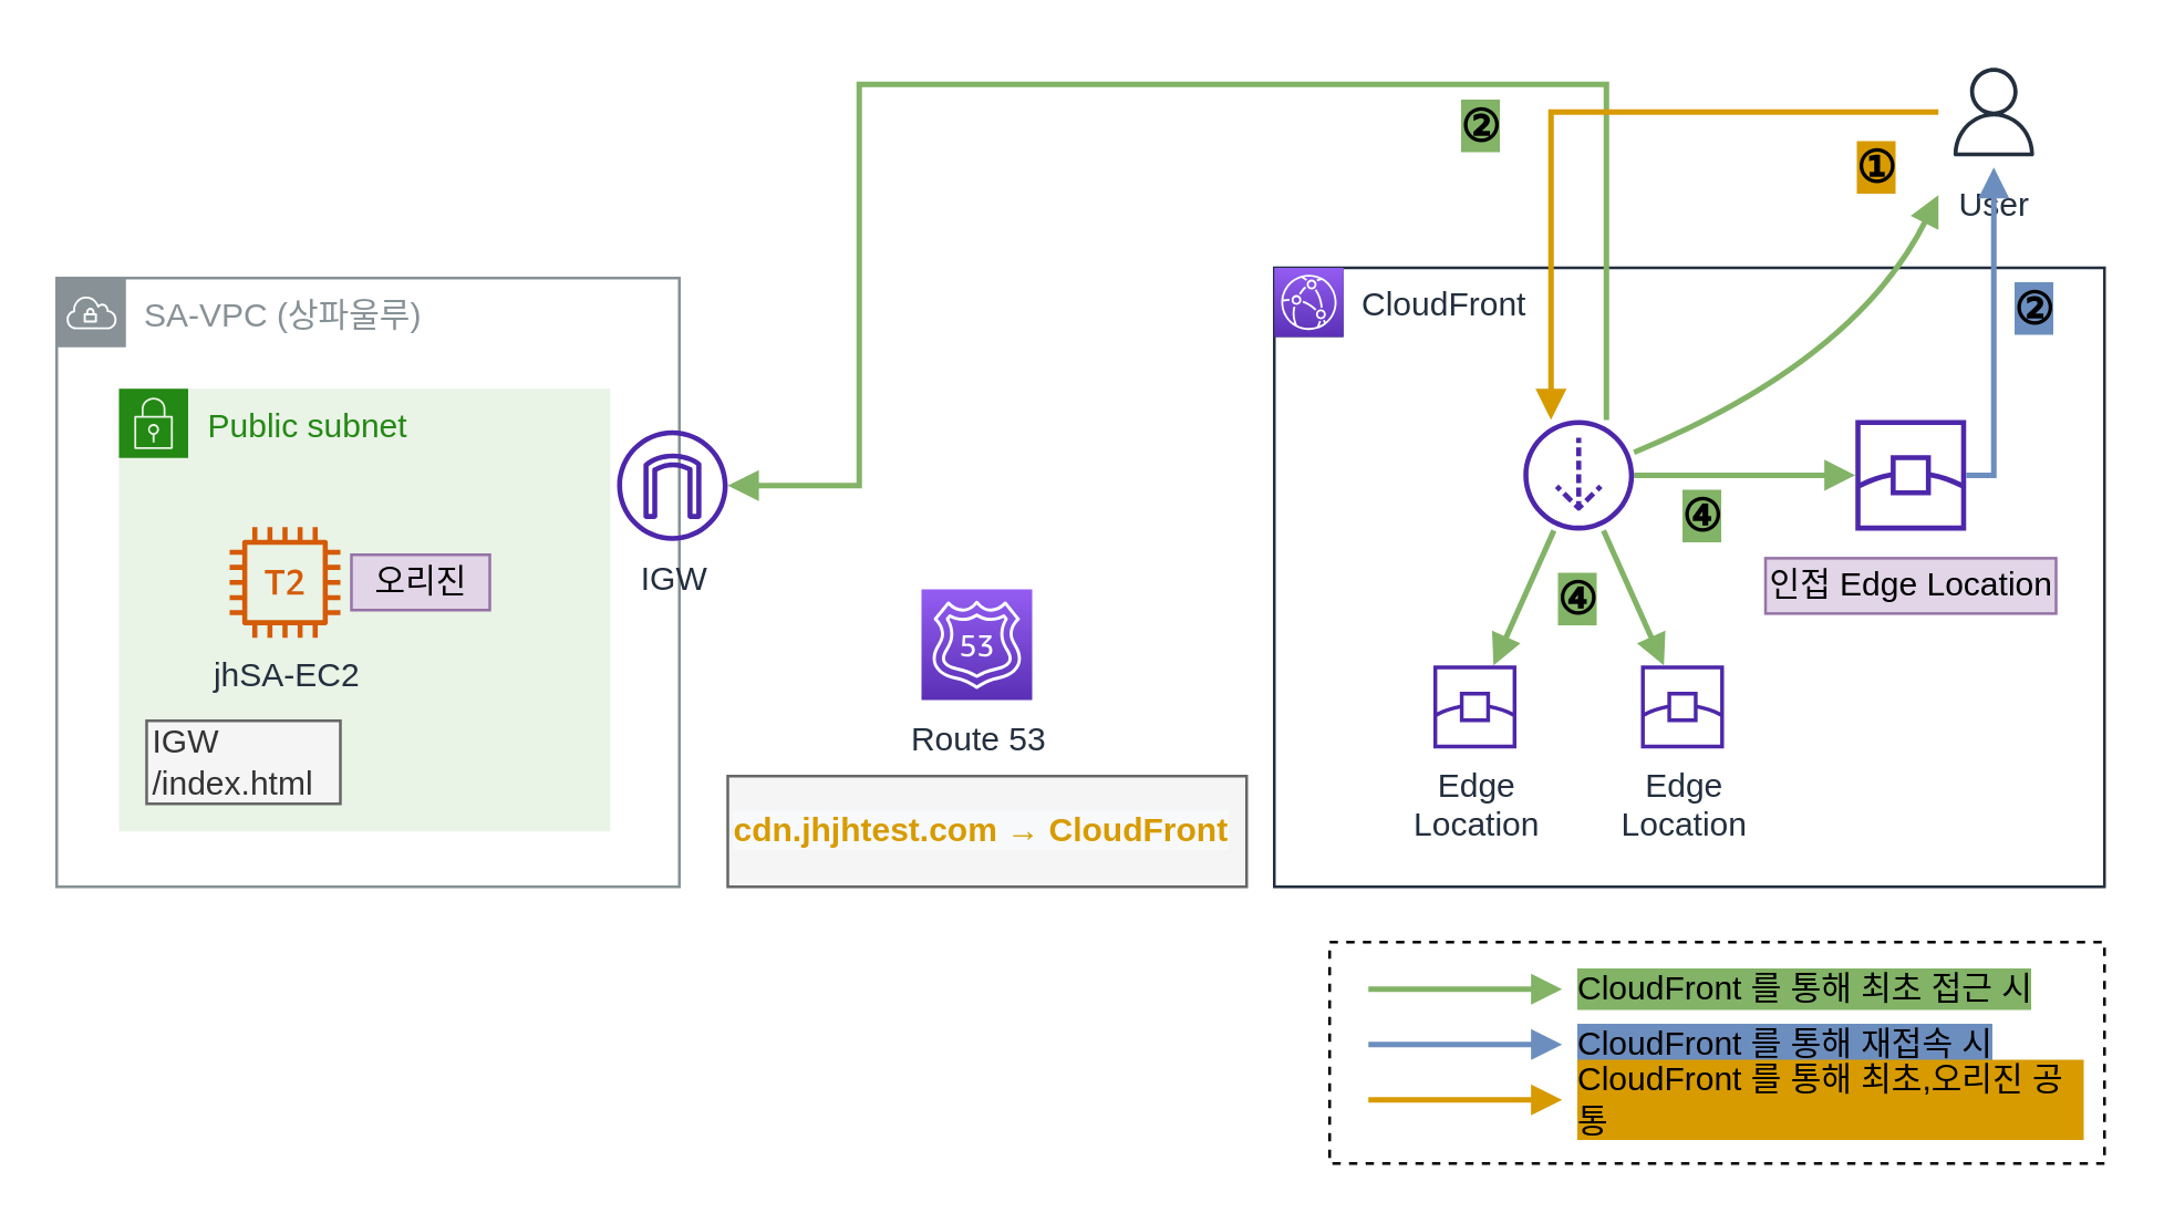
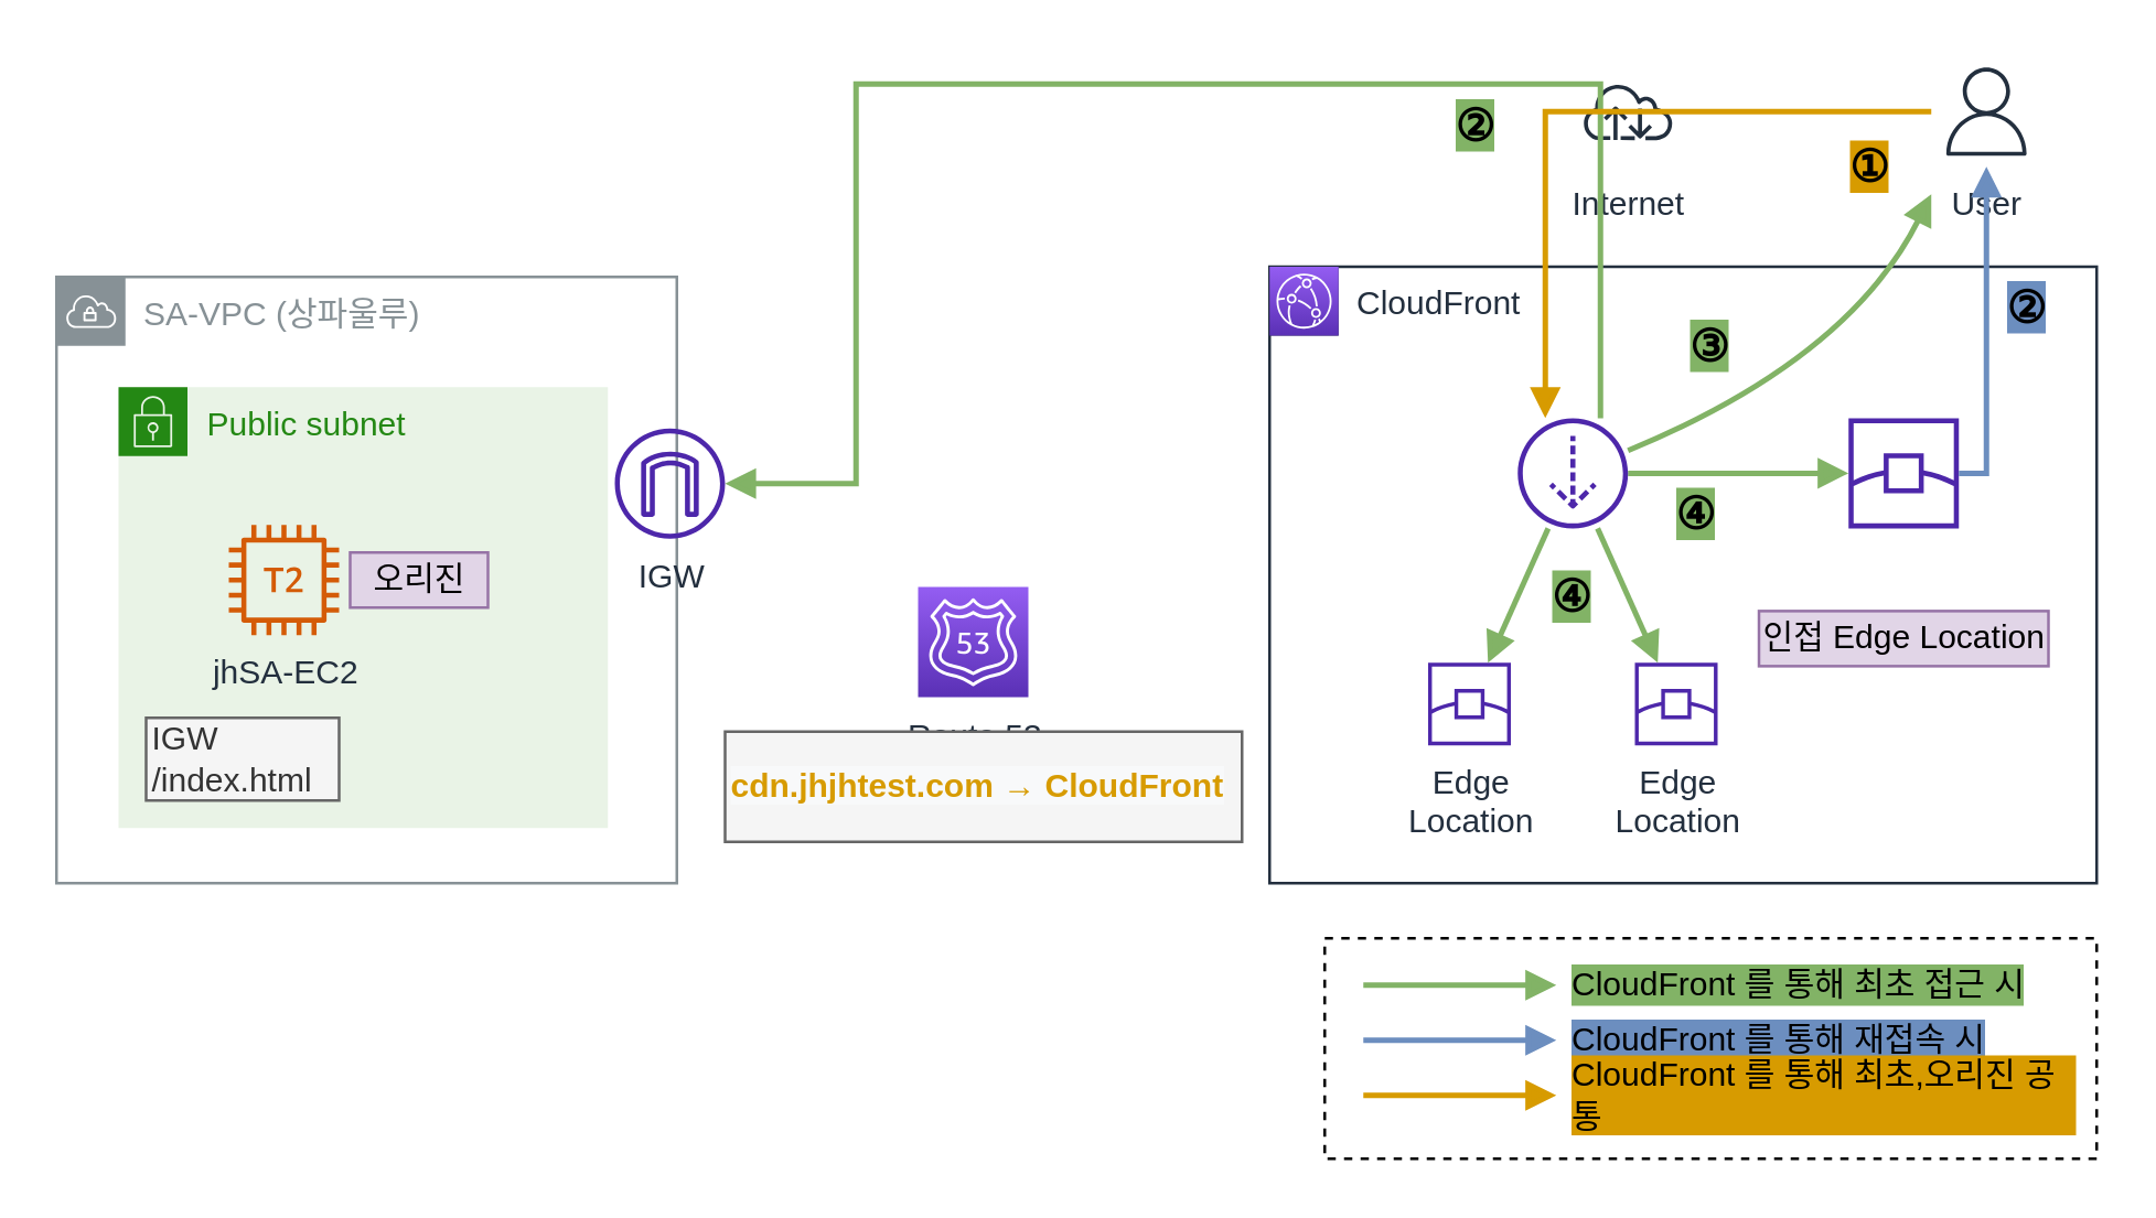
+ <mxCell id="28" value="Internet" style="sketch=0;outlineConnect=0;fontColor=#232F3E;gradientColor=none;strokeColor=#232F3E;fillColor=#ffffff;dashed=0;verticalLabelPosition=bottom;verticalAlign=top;align=center;html=1;fontSize=12;fontStyle=0;aspect=fixed;shape=mxgraph.aws4.resourceIcon;resIcon=mxgraph.aws4.internet;" parent="1" vertex="1"><mxGeometry x="570" y="20" width="40" height="40" as="geometry" /></mxCell>
+ <mxCell id="20" value="③" style="text;html=1;strokeColor=none;fillColor=none;align=center;verticalAlign=middle;whiteSpace=wrap;rounded=0;fontSize=16;labelBackgroundColor=#82B366;fontStyle=1" parent="10" vertex="1"><mxGeometry x="140" y="13.75" width="40" height="30" as="geometry" /></mxCell>
- <mxCell id="15" value="인접 Edge Location" style="text;html=1;strokeColor=#9673a6;fillColor=#e1d5e7;align=center;verticalAlign=middle;whiteSpace=wrap;rounded=0;" parent="10" vertex="1"><mxGeometry x="177.5" y="105" width="105" height="20" as="geometry" /></mxCell>
+ <mxCell id="15" value="인접 Edge Location" style="text;html=1;strokeColor=#9673a6;fillColor=#e1d5e7;align=center;verticalAlign=middle;whiteSpace=wrap;rounded=0;" parent="10" vertex="1"><mxGeometry x="177.5" y="125" width="105" height="20" as="geometry" /></mxCell>
- <mxCell id="9" value="&lt;span style=&quot;font-family: Helvetica; font-size: 12px; font-style: normal; font-variant-ligatures: normal; font-variant-caps: normal; letter-spacing: normal; orphans: 2; text-indent: 0px; text-transform: none; widows: 2; word-spacing: 0px; -webkit-text-stroke-width: 0px; background-color: rgb(248, 249, 250); text-decoration-thickness: initial; text-decoration-style: initial; text-decoration-color: initial; float: none; display: inline !important;&quot;&gt;&lt;b style=&quot;&quot;&gt;&lt;font color=&quot;#d79b00&quot;&gt;cdn.jhjhtest.com → CloudFront&lt;/font&gt;&lt;/b&gt;&lt;/span&gt;" style="text;html=1;strokeColor=#666666;fillColor=#f5f5f5;align=left;verticalAlign=middle;whiteSpace=wrap;rounded=0;fontColor=#333333;" parent="1" vertex="1"><mxGeometry x="262.5" y="280" width="187.5" height="40" as="geometry" /></mxCell>
+ <mxCell id="9" value="&lt;span style=&quot;font-family: Helvetica; font-size: 12px; font-style: normal; font-variant-ligatures: normal; font-variant-caps: normal; letter-spacing: normal; orphans: 2; text-indent: 0px; text-transform: none; widows: 2; word-spacing: 0px; -webkit-text-stroke-width: 0px; background-color: rgb(248, 249, 250); text-decoration-thickness: initial; text-decoration-style: initial; text-decoration-color: initial; float: none; display: inline !important;&quot;&gt;&lt;b style=&quot;&quot;&gt;&lt;font color=&quot;#d79b00&quot;&gt;cdn.jhjhtest.com → CloudFront&lt;/font&gt;&lt;/b&gt;&lt;/span&gt;" style="text;html=1;strokeColor=#666666;fillColor=#f5f5f5;align=left;verticalAlign=middle;whiteSpace=wrap;rounded=0;fontColor=#333333;" parent="1" vertex="1"><mxGeometry x="262.5" y="265" width="187.5" height="40" as="geometry" /></mxCell>
